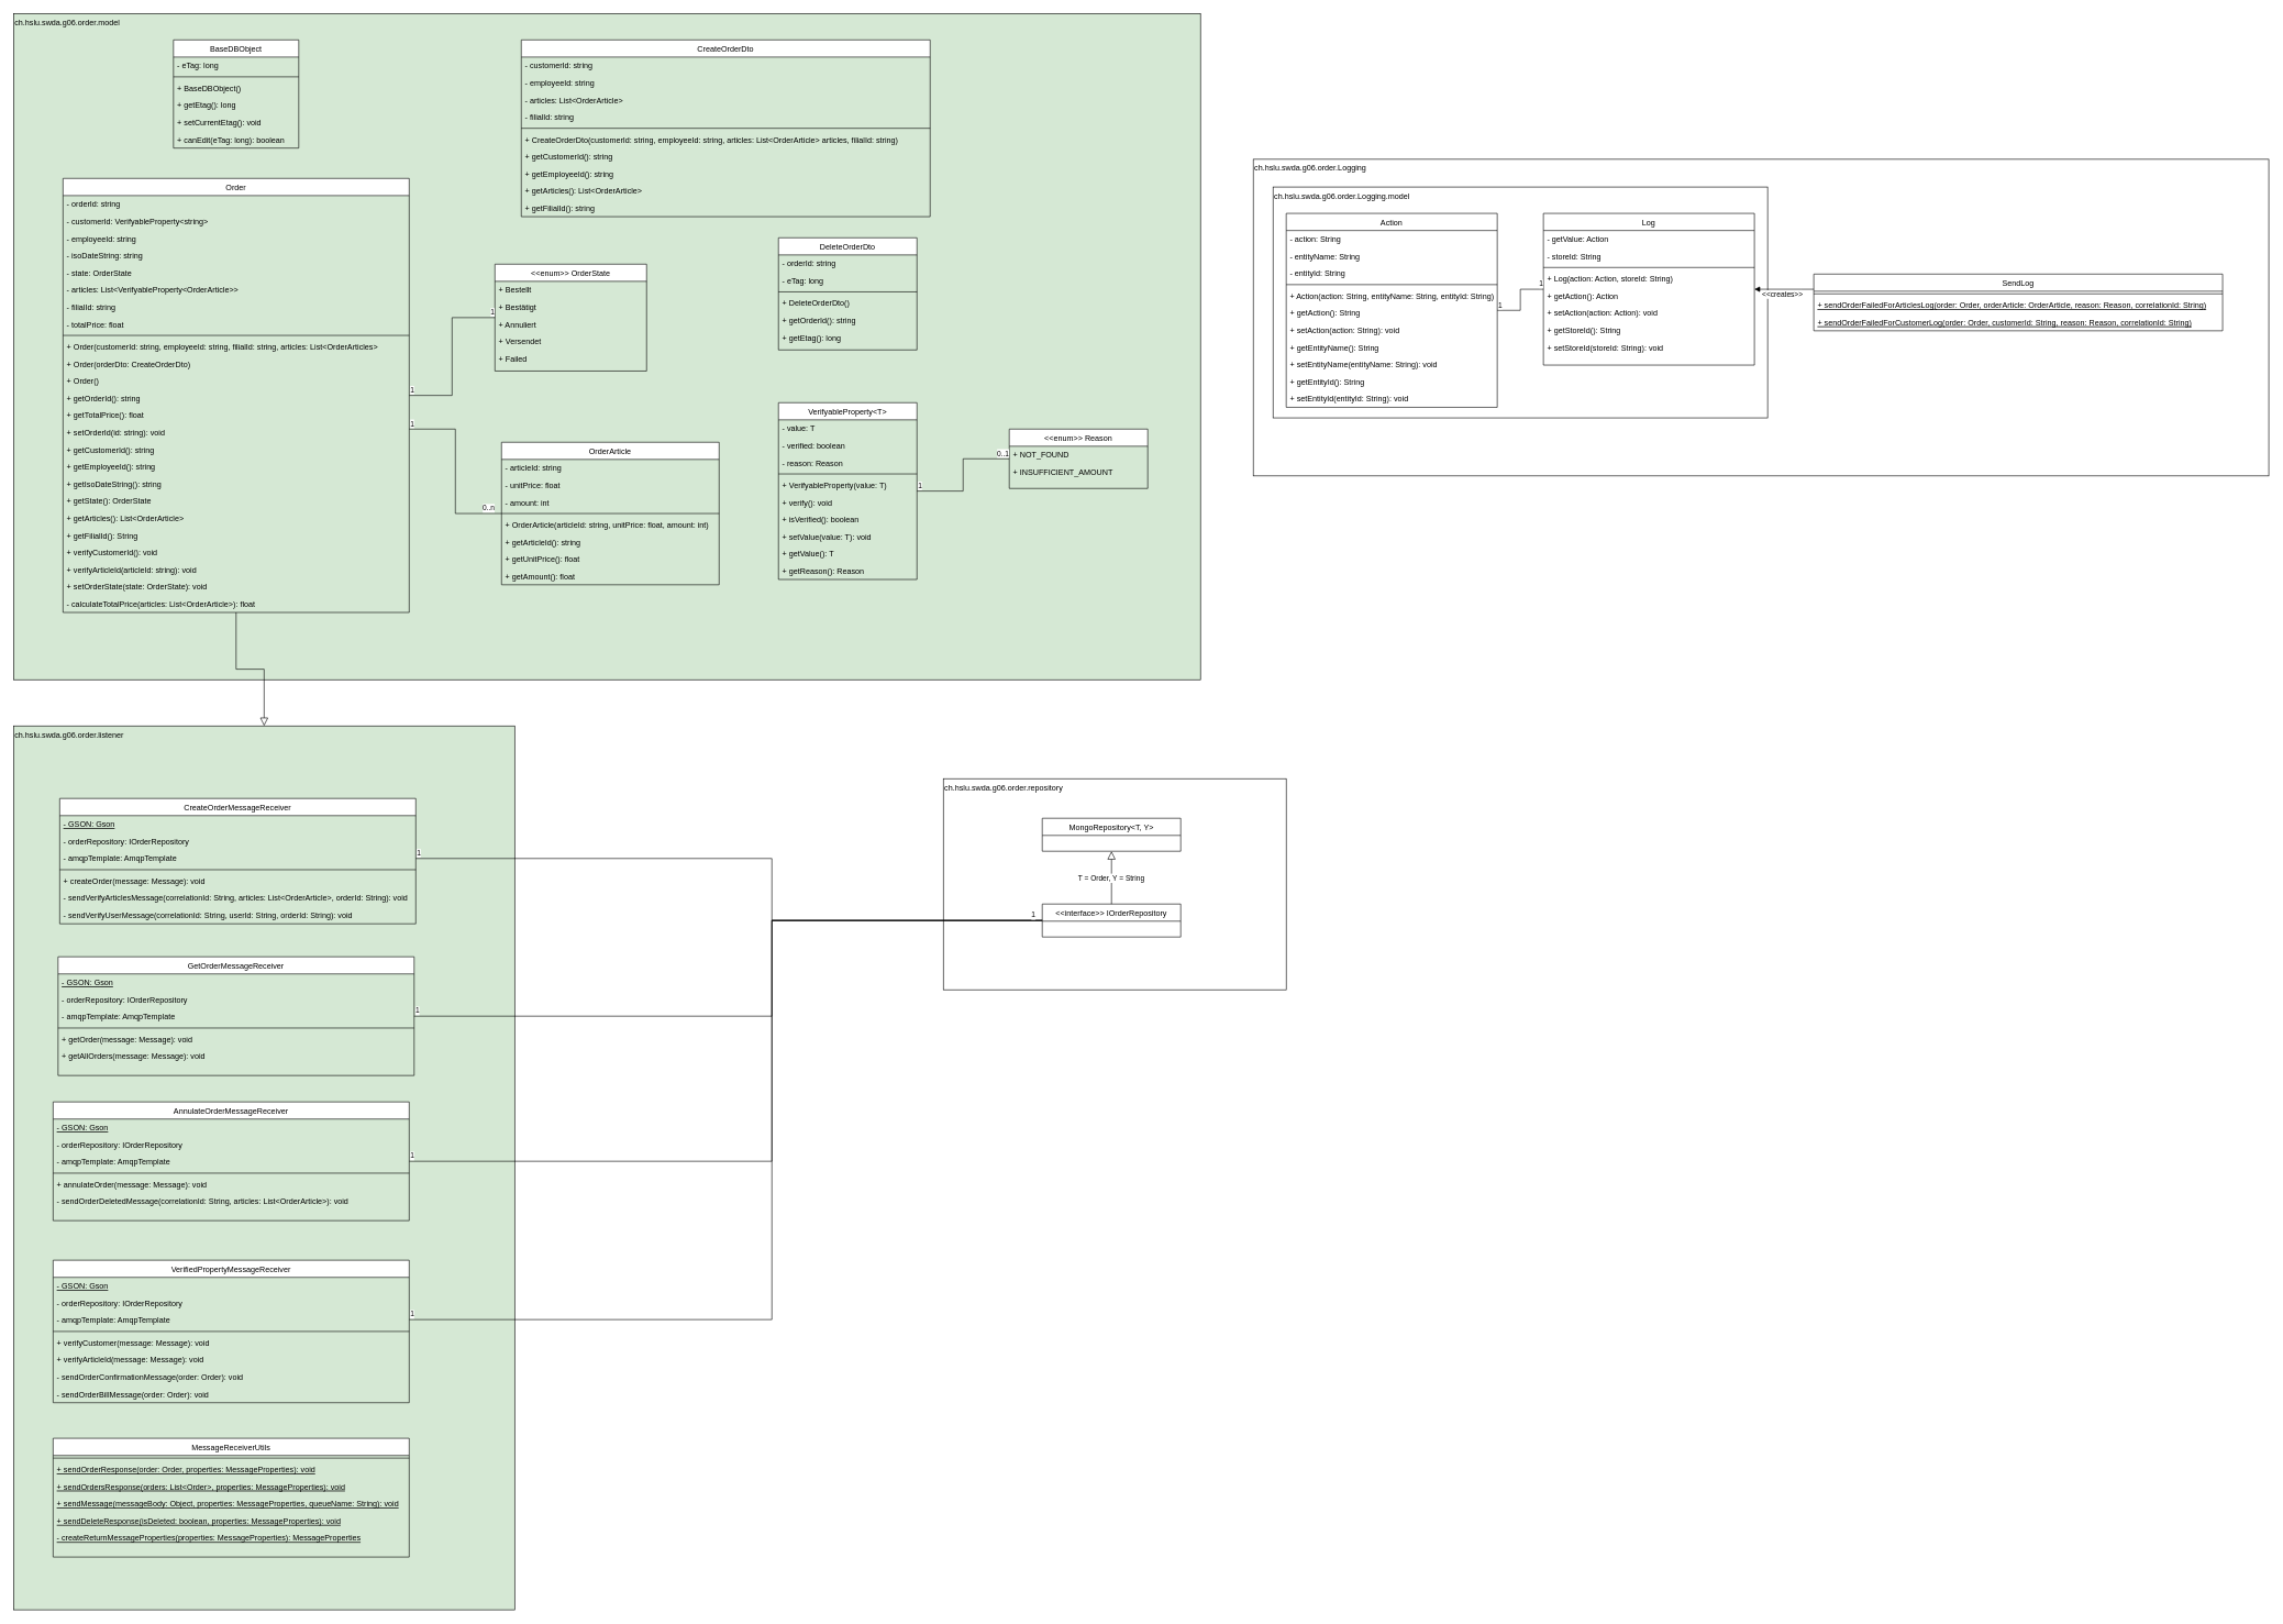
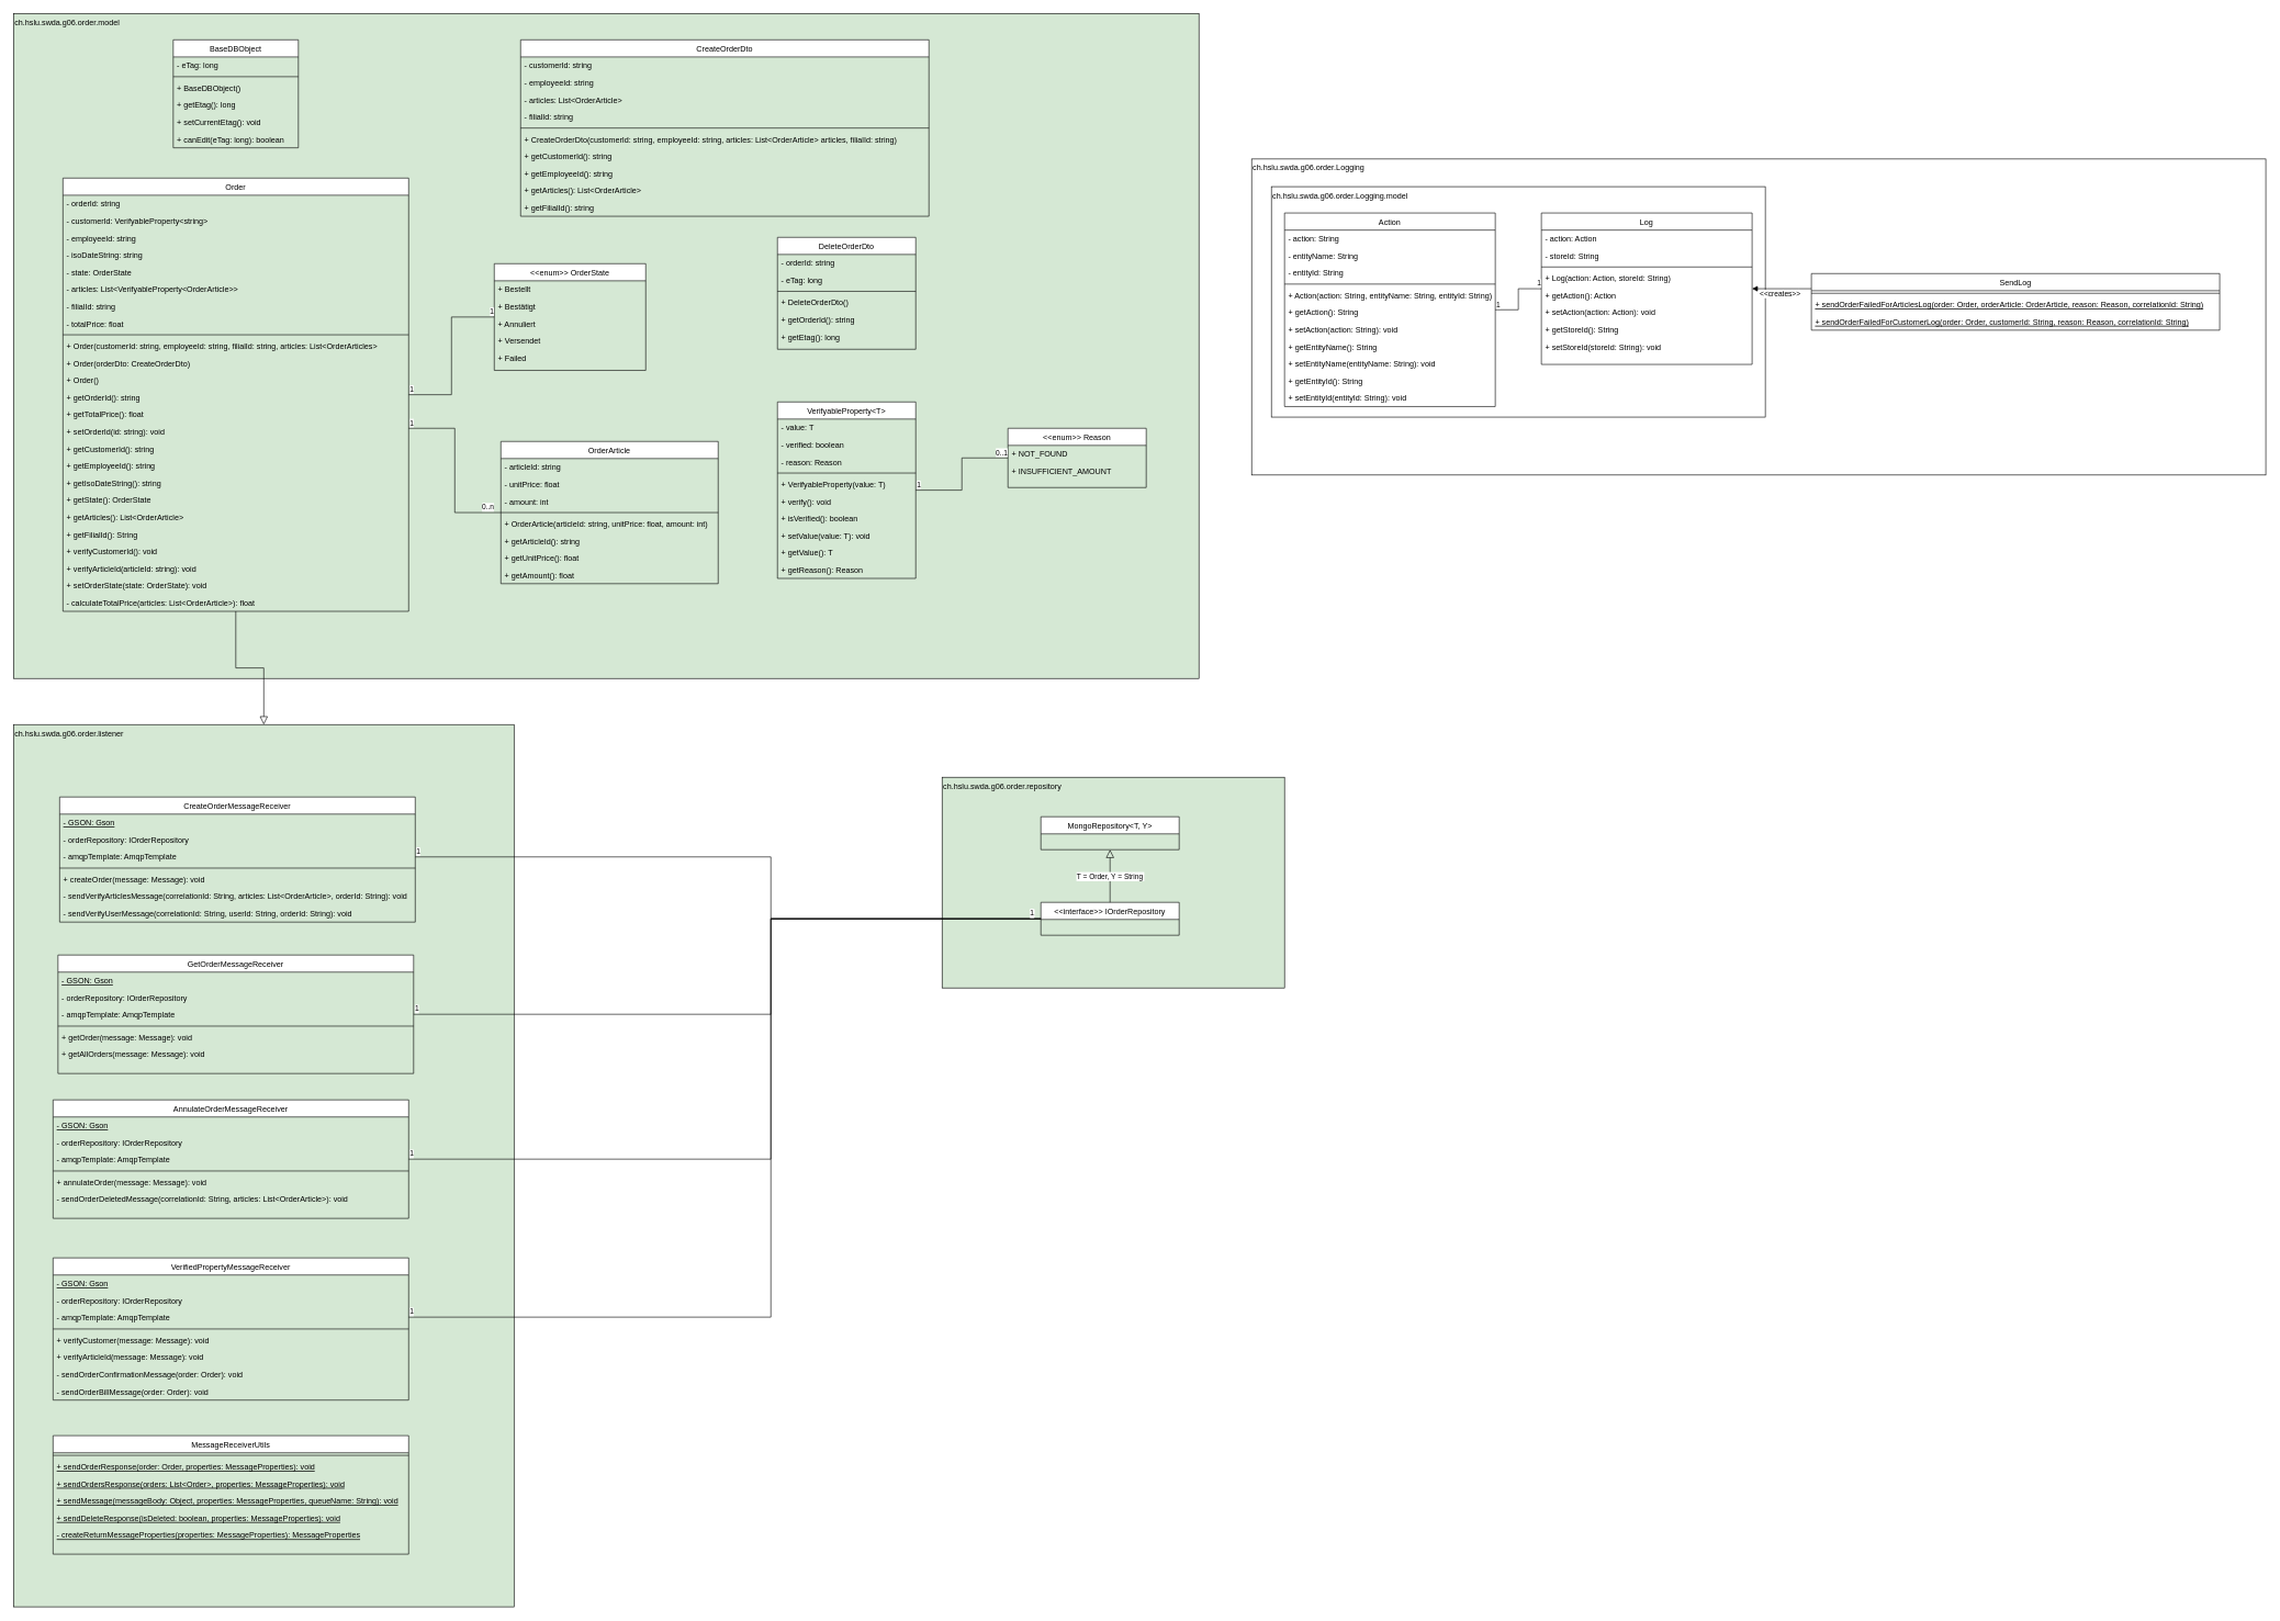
- <mxCell id="112" value="- getValue: Action" style="text;align=left;verticalAlign=top;spacingLeft=4;spacingRight=4;overflow=hidden;rotatable=0;points=[[0,0.5],[1,0.5]];portConstraint=eastwest;" vertex="1" parent="111"><mxGeometry y="26" width="320" height="26" as="geometry" /></mxCell>
+ <mxCell id="112" value="- action: Action" style="text;align=left;verticalAlign=top;spacingLeft=4;spacingRight=4;overflow=hidden;rotatable=0;points=[[0,0.5],[1,0.5]];portConstraint=eastwest;" vertex="1" parent="111"><mxGeometry y="26" width="320" height="26" as="geometry" /></mxCell>
- <mxCell id="93" value="ch.hslu.swda.g06.order.repository" style="rounded=0;whiteSpace=wrap;html=1;align=left;verticalAlign=top;" vertex="1" parent="1"><mxGeometry x="1430" y="1180" width="520" height="320" as="geometry" /></mxCell>
+ <mxCell id="93" value="ch.hslu.swda.g06.order.repository" style="rounded=0;whiteSpace=wrap;html=1;align=left;verticalAlign=top;fillColor=#d5e8d4;" vertex="1" parent="1"><mxGeometry x="1430" y="1180" width="520" height="320" as="geometry" /></mxCell>
